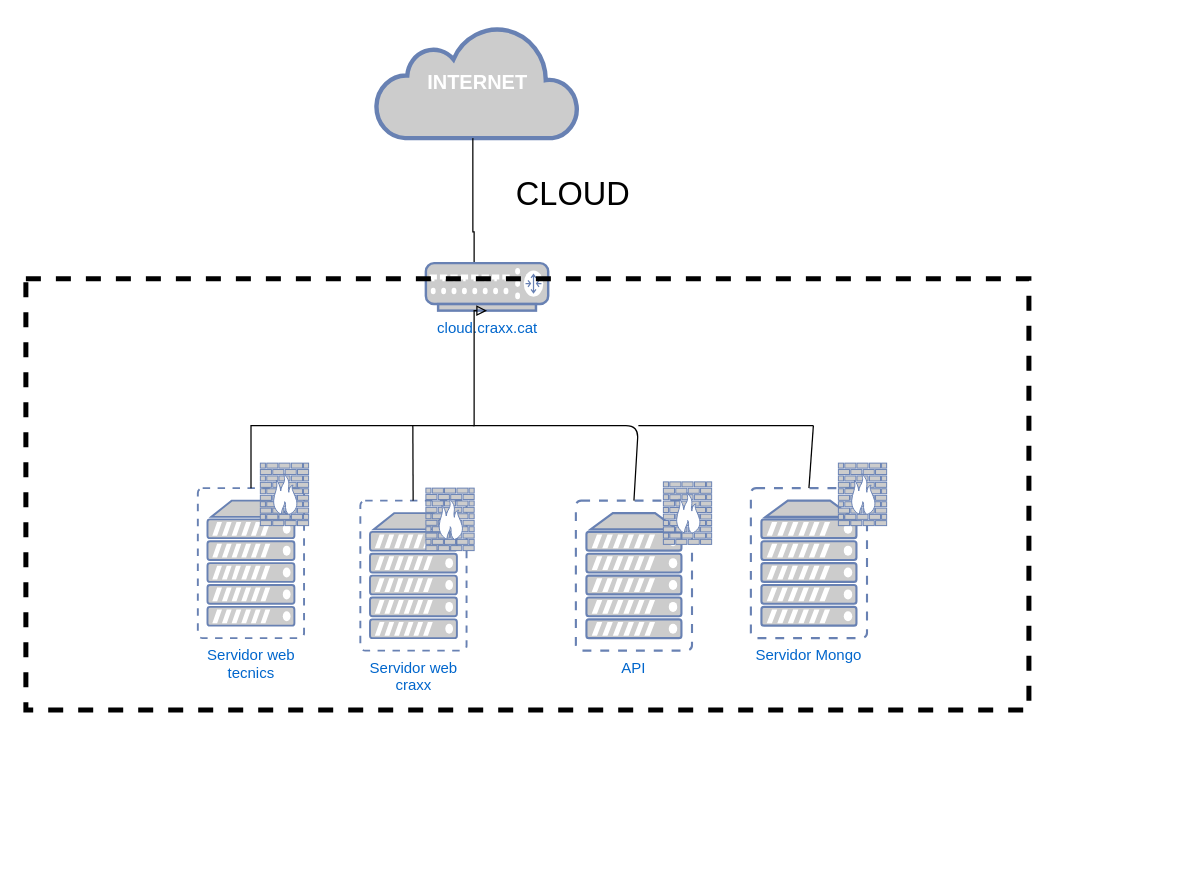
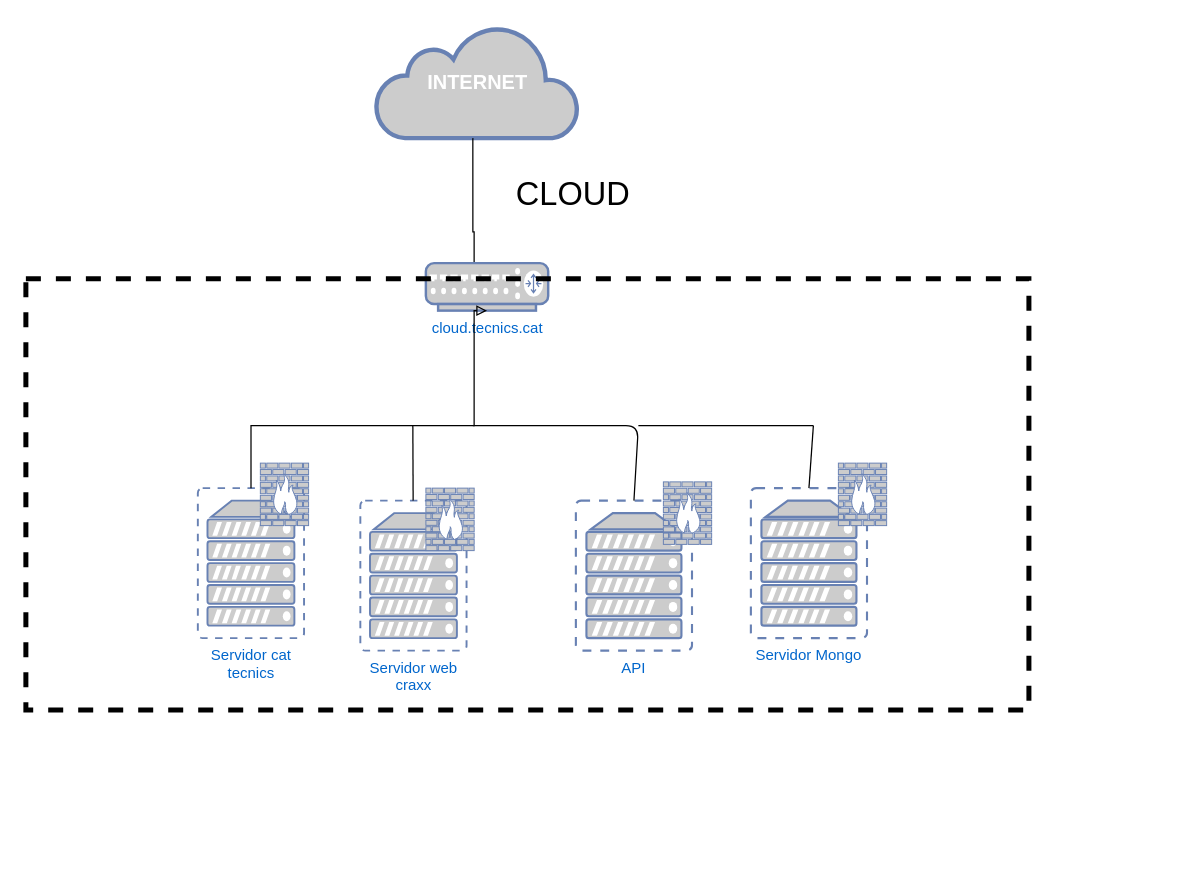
- <mxCell id="6" value="cloud.craxx.cat" style="fontColor=#0066CC;verticalAlign=top;verticalLabelPosition=bottom;labelPosition=center;align=center;html=1;outlineConnect=0;fillColor=#CCCCCC;strokeColor=#6881B3;gradientColor=none;gradientDirection=north;strokeWidth=2;shape=mxgraph.networks.router;" parent="5" vertex="1"><mxGeometry x="-62.43" y="10" width="97.851" height="38" as="geometry" /></mxCell>
+ <mxCell id="6" value="cloud.tecnics.cat" style="fontColor=#0066CC;verticalAlign=top;verticalLabelPosition=bottom;labelPosition=center;align=center;html=1;outlineConnect=0;fillColor=#CCCCCC;strokeColor=#6881B3;gradientColor=none;gradientDirection=north;strokeWidth=2;shape=mxgraph.networks.router;" parent="5" vertex="1"><mxGeometry x="-62.43" y="10" width="97.851" height="38" as="geometry" /></mxCell>
- <mxCell id="10" value="Servidor web &lt;br&gt;tecnics" style="fontColor=#0066CC;verticalAlign=top;verticalLabelPosition=bottom;labelPosition=center;align=center;html=1;outlineConnect=0;fillColor=#CCCCCC;strokeColor=#6881B3;gradientColor=none;gradientDirection=north;strokeWidth=2;shape=mxgraph.networks.virtual_server;" parent="5" vertex="1"><mxGeometry x="-244.862" y="190" width="84.974" height="120.0" as="geometry" /></mxCell>
+ <mxCell id="10" value="Servidor cat &lt;br&gt;tecnics" style="fontColor=#0066CC;verticalAlign=top;verticalLabelPosition=bottom;labelPosition=center;align=center;html=1;outlineConnect=0;fillColor=#CCCCCC;strokeColor=#6881B3;gradientColor=none;gradientDirection=north;strokeWidth=2;shape=mxgraph.networks.virtual_server;" parent="5" vertex="1"><mxGeometry x="-244.862" y="190" width="84.974" height="120.0" as="geometry" /></mxCell>
